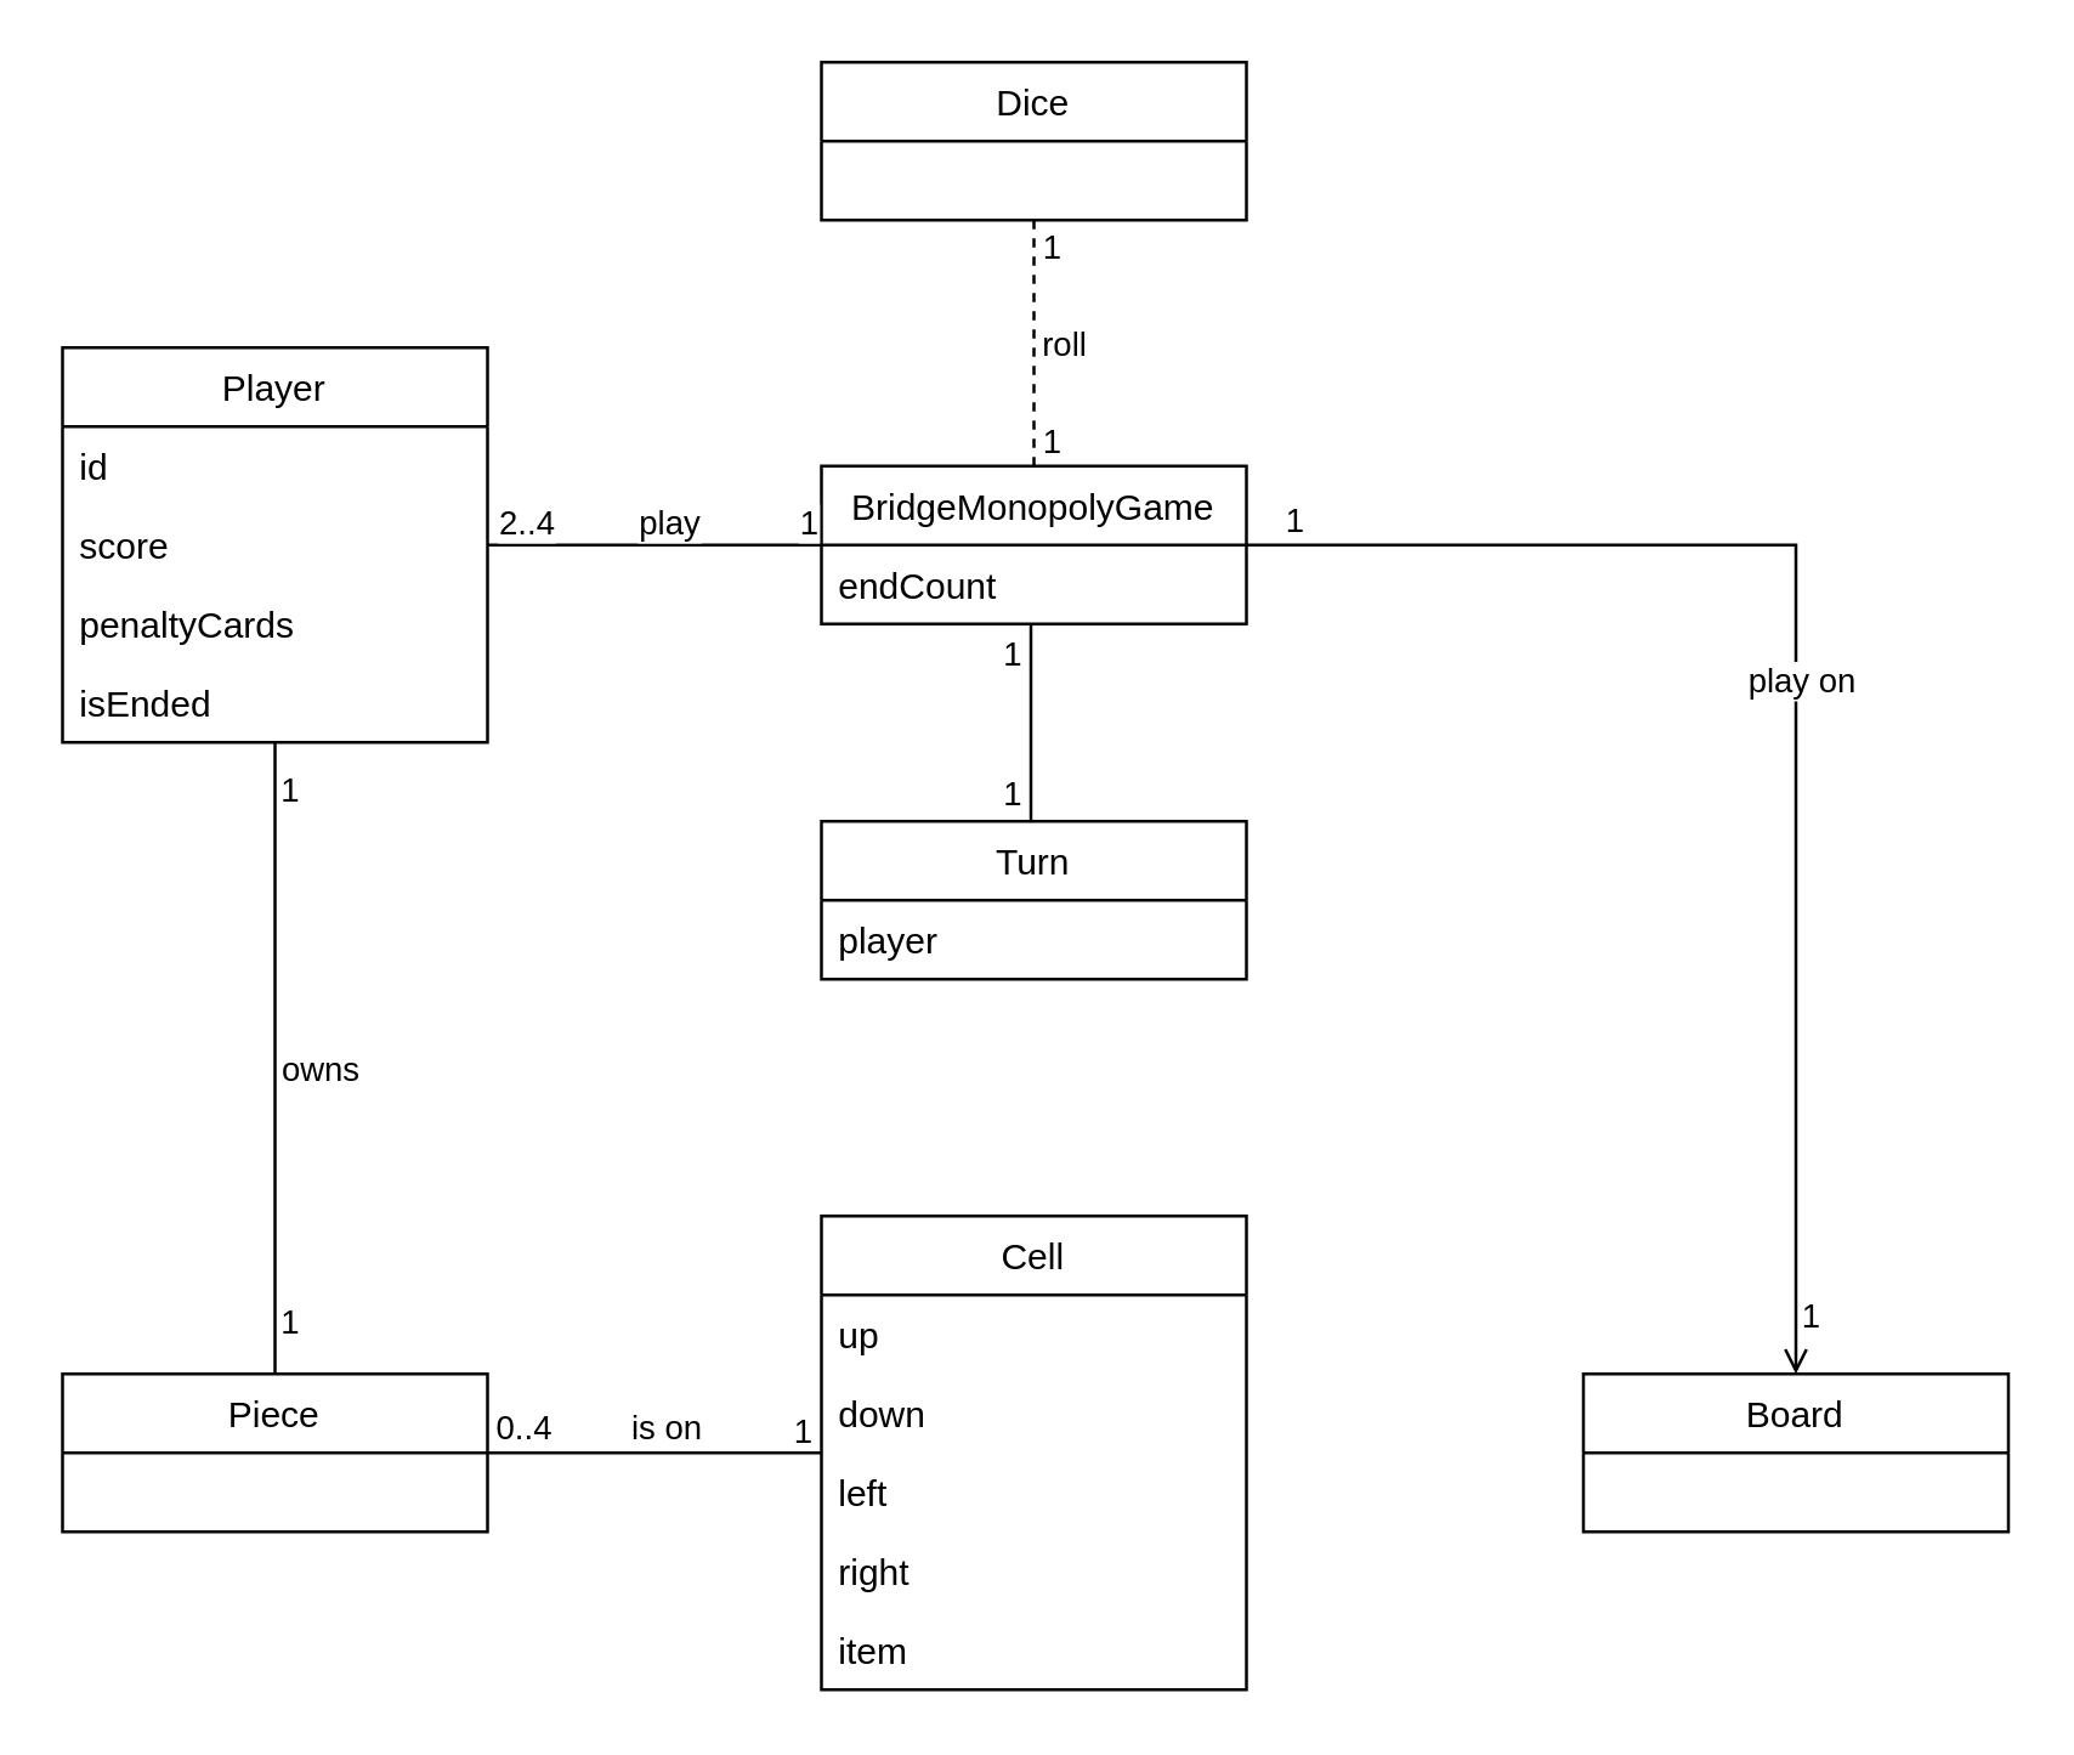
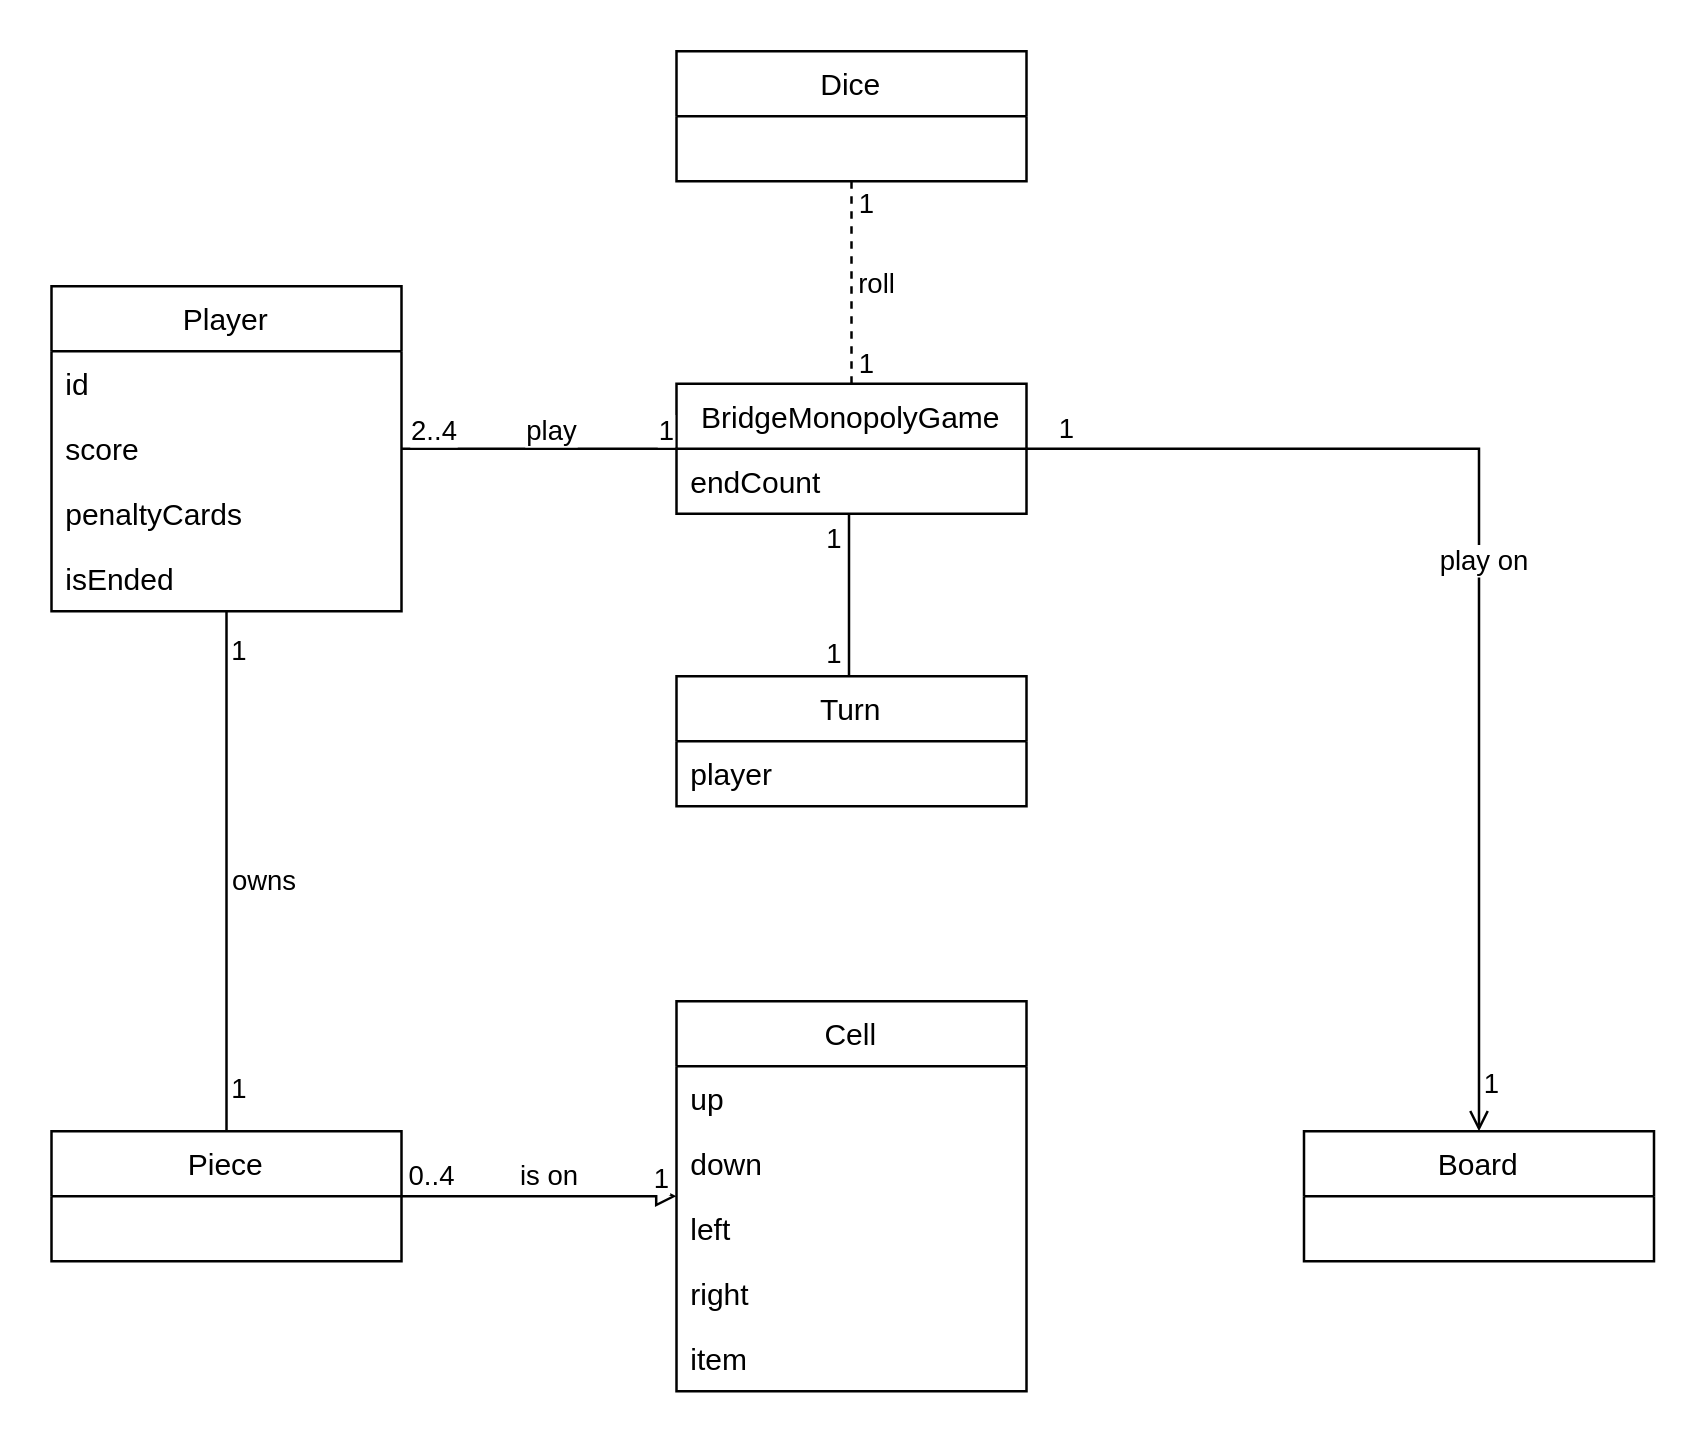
- <mxCell id="26" style="edgeStyle=orthogonalEdgeStyle;rounded=0;orthogonalLoop=1;jettySize=auto;html=1;endArrow=none;endFill=0;" parent="1" source="30" target="31" edge="1"><mxGeometry relative="1" as="geometry" /></mxCell>
+ <mxCell id="26" style="edgeStyle=orthogonalEdgeStyle;rounded=0;orthogonalLoop=1;jettySize=auto;html=1;endArrow=block;endFill=0;" parent="1" source="30" target="31" edge="1"><mxGeometry relative="1" as="geometry" /></mxCell>
